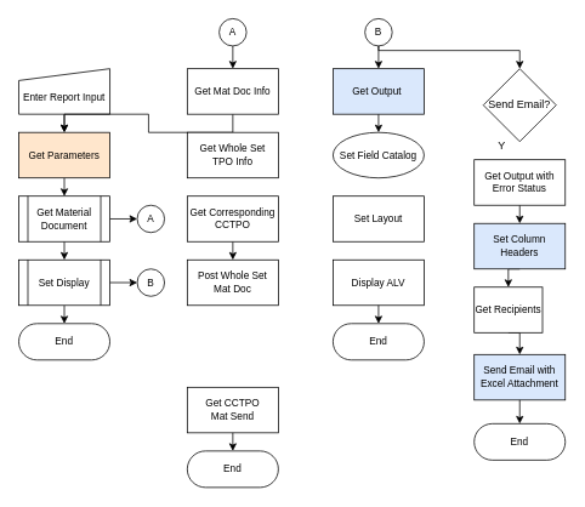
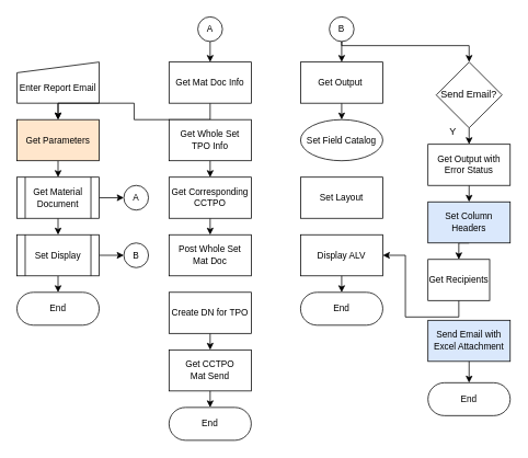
- <mxCell id="3" value="&lt;br&gt;Enter Report Input" style="shape=manualInput;whiteSpace=wrap;html=1;fontSize=11;size=13;" parent="1" vertex="1"><mxGeometry x="20" y="75" width="100" height="50" as="geometry" /></mxCell>
+ <mxCell id="3" value="&lt;br&gt;Enter Report Email" style="shape=manualInput;whiteSpace=wrap;html=1;fontSize=11;size=13;" parent="1" vertex="1"><mxGeometry x="20" y="75" width="100" height="50" as="geometry" /></mxCell>
- <mxCell id="29" value="Get Output&amp;nbsp;" style="whiteSpace=wrap;html=1;strokeWidth=1;fontSize=11;fillColor=#dae8fc;" parent="1" vertex="1"><mxGeometry x="365" y="75" width="100" height="50" as="geometry" /></mxCell>
+ <mxCell id="29" value="Get Output&amp;nbsp;" style="whiteSpace=wrap;html=1;strokeWidth=1;fontSize=11;" parent="1" vertex="1"><mxGeometry x="365" y="75" width="100" height="50" as="geometry" /></mxCell>
+ <mxCell id="39" style="edgeStyle=orthogonalEdgeStyle;rounded=0;orthogonalLoop=1;jettySize=auto;html=1;exitX=0.5;exitY=1;exitDx=0;exitDy=0;entryX=0.5;entryY=0;entryDx=0;entryDy=0;" parent="1" source="40" target="42" edge="1"><mxGeometry relative="1" as="geometry" /></mxCell>
+ <mxCell id="17" style="edgeStyle=orthogonalEdgeStyle;rounded=0;orthogonalLoop=1;jettySize=auto;html=1;exitX=0.5;exitY=1;exitDx=0;exitDy=0;entryX=0.5;entryY=0;entryDx=0;entryDy=0;" parent="1" source="18" target="20" edge="1"><mxGeometry relative="1" as="geometry" /></mxCell>
- <mxCell id="46" style="edgeStyle=orthogonalEdgeStyle;rounded=0;orthogonalLoop=1;jettySize=auto;html=1;exitX=0.5;exitY=1;exitDx=0;exitDy=0;entryX=0.5;entryY=0;entryDx=0;entryDy=0;" parent="1" source="47" target="48" edge="1"><mxGeometry relative="1" as="geometry" /></mxCell>
+ <mxCell id="46" style="edgeStyle=orthogonalEdgeStyle;rounded=0;orthogonalLoop=1;jettySize=auto;html=1;exitX=0.5;exitY=1;exitDx=0;exitDy=0;" parent="1" source="47" target="31" edge="1"><mxGeometry relative="1" as="geometry" /></mxCell>
+ <mxCell id="23" value="Create DN for TPO" style="whiteSpace=wrap;html=1;strokeWidth=1;fontSize=11;" parent="1" vertex="1"><mxGeometry x="205" y="355" width="100" height="50" as="geometry" /></mxCell>
+ <mxCell id="22" style="edgeStyle=orthogonalEdgeStyle;rounded=0;orthogonalLoop=1;jettySize=auto;html=1;exitX=0.5;exitY=1;exitDx=0;exitDy=0;entryX=0.5;entryY=0;entryDx=0;entryDy=0;" parent="1" source="23" target="36" edge="1"><mxGeometry relative="1" as="geometry" /></mxCell>
